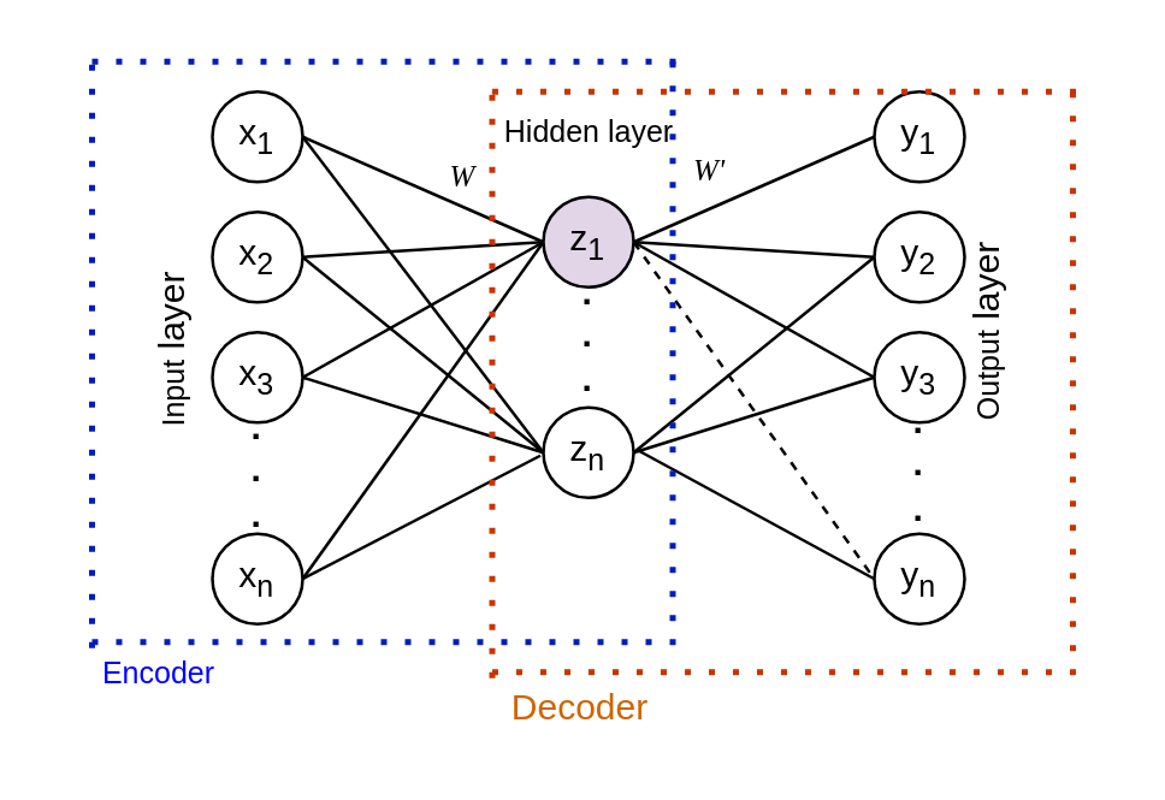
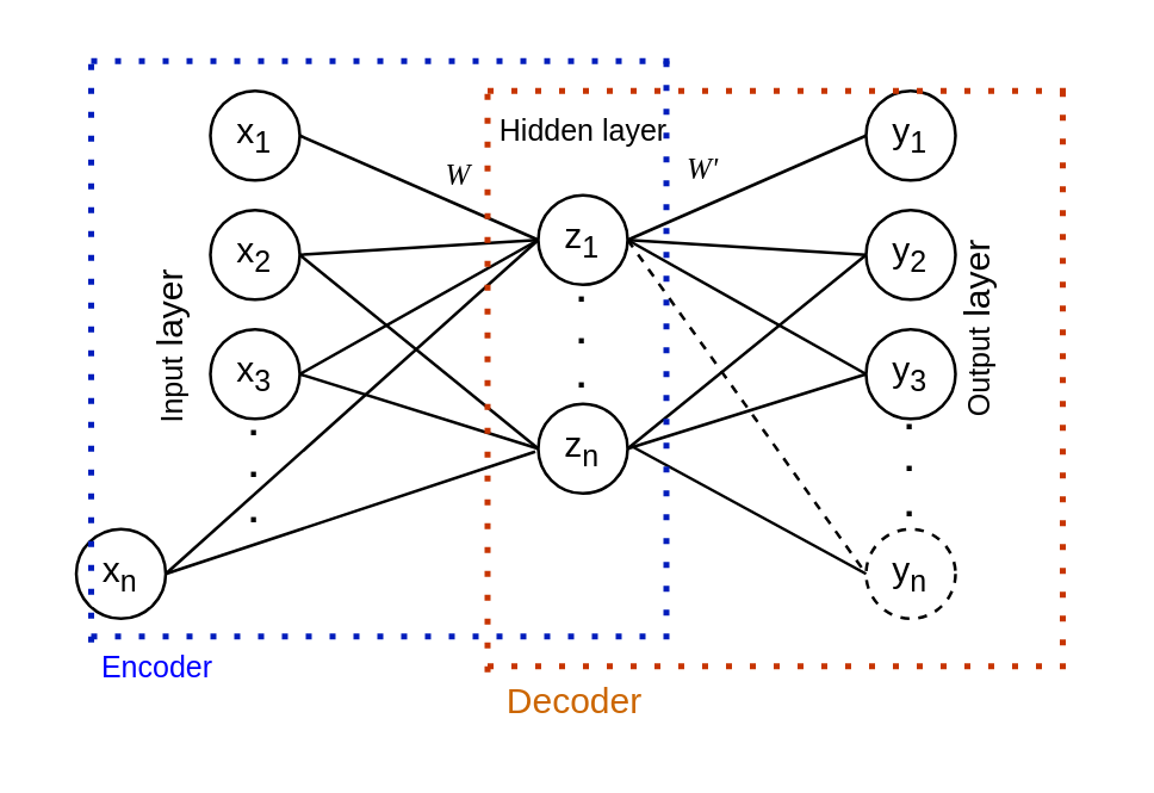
- <mxCell id="16" value="" style="endArrow=none;html=1;entryX=0;entryY=0.5;entryDx=0;entryDy=0;exitX=1;exitY=0.5;exitDx=0;exitDy=0;" edge="1" parent="1" source="2" target="8"><mxGeometry width="50" height="50" relative="1" as="geometry"><mxPoint x="110" y="55" as="sourcePoint" /><mxPoint x="191.14" y="85.56" as="targetPoint" /></mxGeometry></mxCell>
- <mxCell id="7" value="z&lt;sub&gt;1&lt;/sub&gt;" style="ellipse;whiteSpace=wrap;html=1;aspect=fixed;fillColor=#e1d5e7;" vertex="1" parent="1"><mxGeometry x="180" y="65" width="30" height="30" as="geometry" /></mxCell>
+ <mxCell id="7" value="z&lt;sub&gt;1&lt;/sub&gt;" style="ellipse;whiteSpace=wrap;html=1;aspect=fixed;" vertex="1" parent="1"><mxGeometry x="180" y="65" width="30" height="30" as="geometry" /></mxCell>
- <mxCell id="5" value="x&lt;sub&gt;n&lt;/sub&gt;" style="ellipse;whiteSpace=wrap;html=1;aspect=fixed;" vertex="1" parent="1"><mxGeometry x="70" y="177" width="30" height="30" as="geometry" /></mxCell>
+ <mxCell id="5" value="x&lt;sub&gt;n&lt;/sub&gt;" style="ellipse;whiteSpace=wrap;html=1;aspect=fixed;" vertex="1" parent="1"><mxGeometry x="25" y="177" width="30" height="30" as="geometry" /></mxCell>
- <mxCell id="12" value="y&lt;sub&gt;n&lt;/sub&gt;" style="ellipse;whiteSpace=wrap;html=1;aspect=fixed;" vertex="1" parent="1"><mxGeometry x="290" y="177" width="30" height="30" as="geometry" /></mxCell>
+ <mxCell id="12" value="y&lt;sub&gt;n&lt;/sub&gt;" style="ellipse;whiteSpace=wrap;html=1;aspect=fixed;dashed=1;" vertex="1" parent="1"><mxGeometry x="290" y="177" width="30" height="30" as="geometry" /></mxCell>
